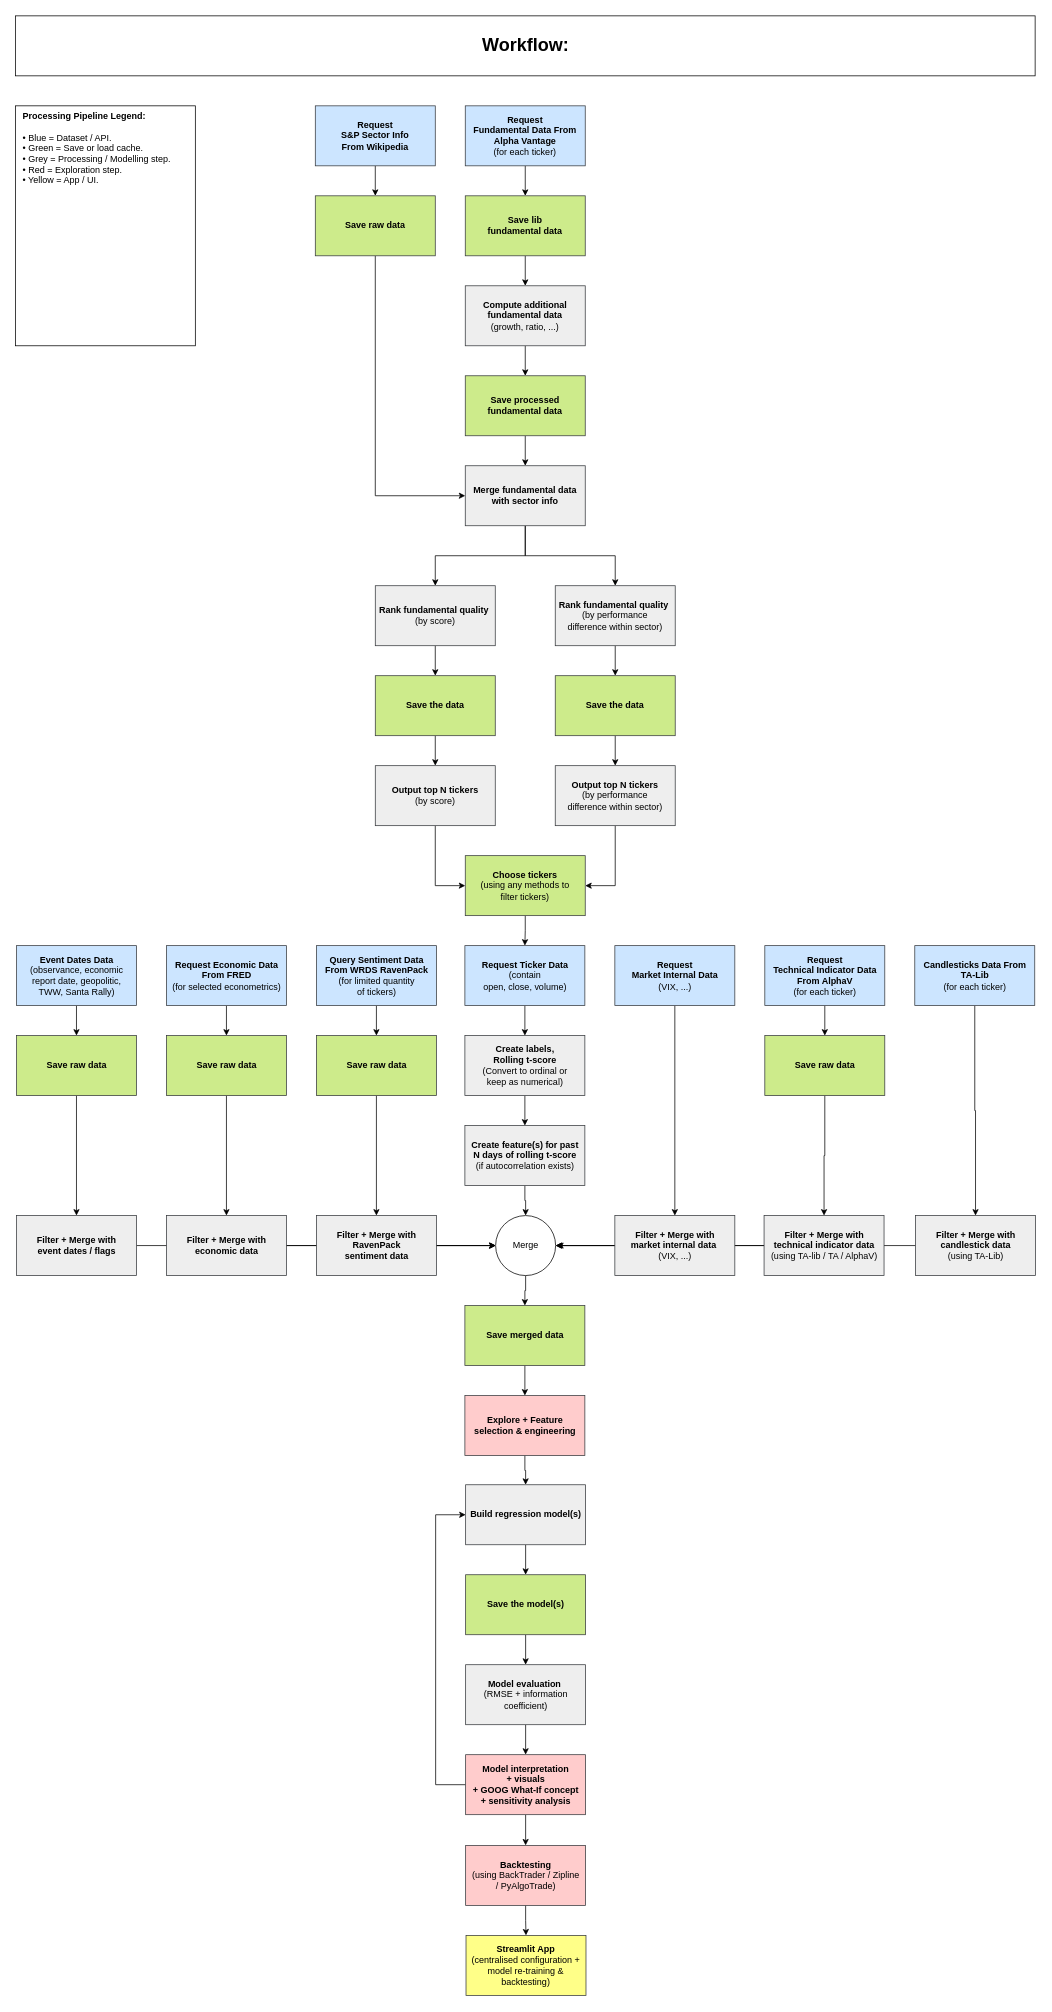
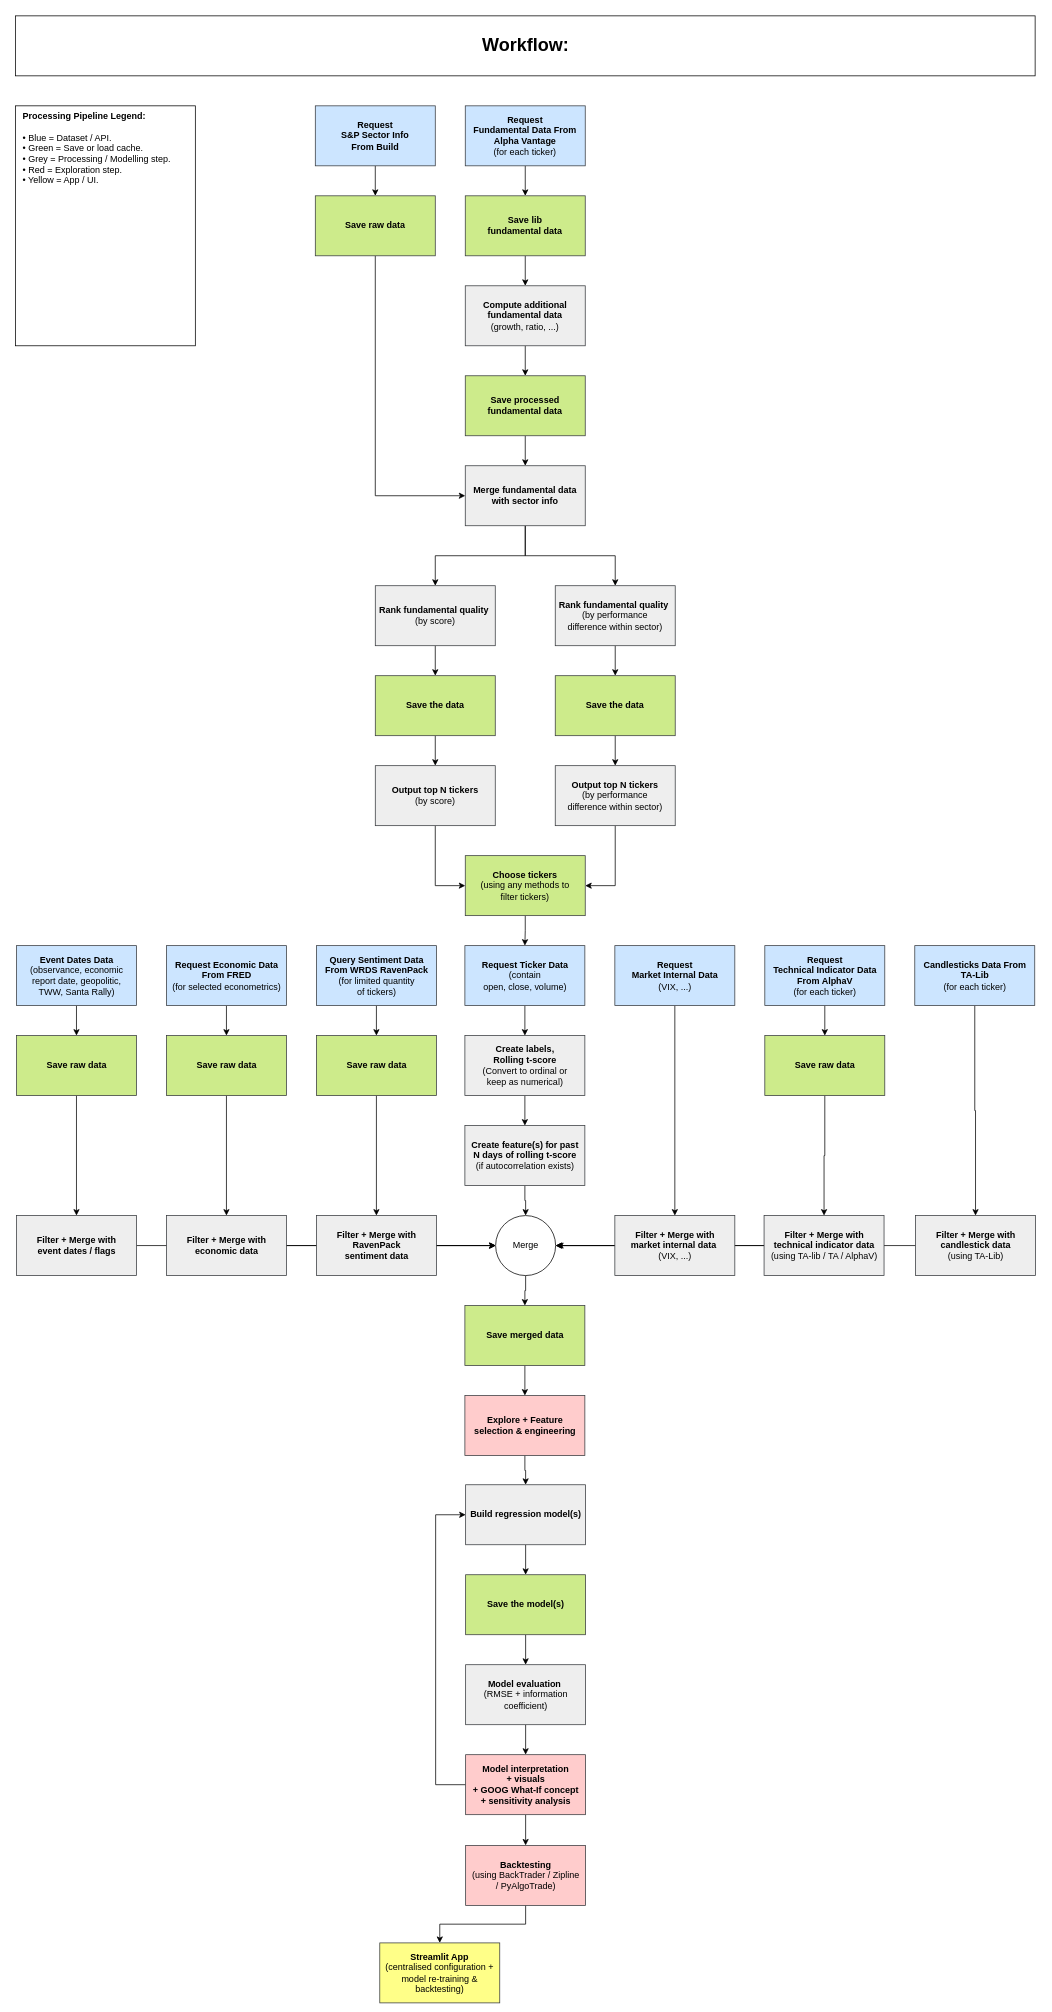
- <mxCell id="19" value="&lt;b&gt;Request &lt;br&gt;S&amp;amp;P Sector Info &lt;br&gt;From Wikipedia&lt;/b&gt;" style="rounded=0;whiteSpace=wrap;html=1;fillColor=#cce5ff;strokeColor=#36393d;" parent="1" vertex="1"><mxGeometry x="420" y="140" width="160" height="80" as="geometry" /></mxCell>
+ <mxCell id="19" value="&lt;b&gt;Request &lt;br&gt;S&amp;amp;P Sector Info &lt;br&gt;From Build&lt;/b&gt;" style="rounded=0;whiteSpace=wrap;html=1;fillColor=#cce5ff;strokeColor=#36393d;" parent="1" vertex="1"><mxGeometry x="420" y="140" width="160" height="80" as="geometry" /></mxCell>
- <mxCell id="88" value="&lt;b&gt;Streamlit App&lt;/b&gt;&lt;br&gt;(centralised configuration + model re-training &amp;amp; backtesting)" style="rounded=0;whiteSpace=wrap;html=1;fillColor=#ffff88;strokeColor=#36393d;align=center;" vertex="1" parent="1"><mxGeometry x="621" y="2580" width="160" height="80" as="geometry" /></mxCell>
+ <mxCell id="88" value="&lt;b&gt;Streamlit App&lt;/b&gt;&lt;br&gt;(centralised configuration + model re-training &amp;amp; backtesting)" style="rounded=0;whiteSpace=wrap;html=1;fillColor=#ffff88;strokeColor=#36393d;align=center;" vertex="1" parent="1"><mxGeometry x="506" y="2590" width="160" height="80" as="geometry" /></mxCell>
